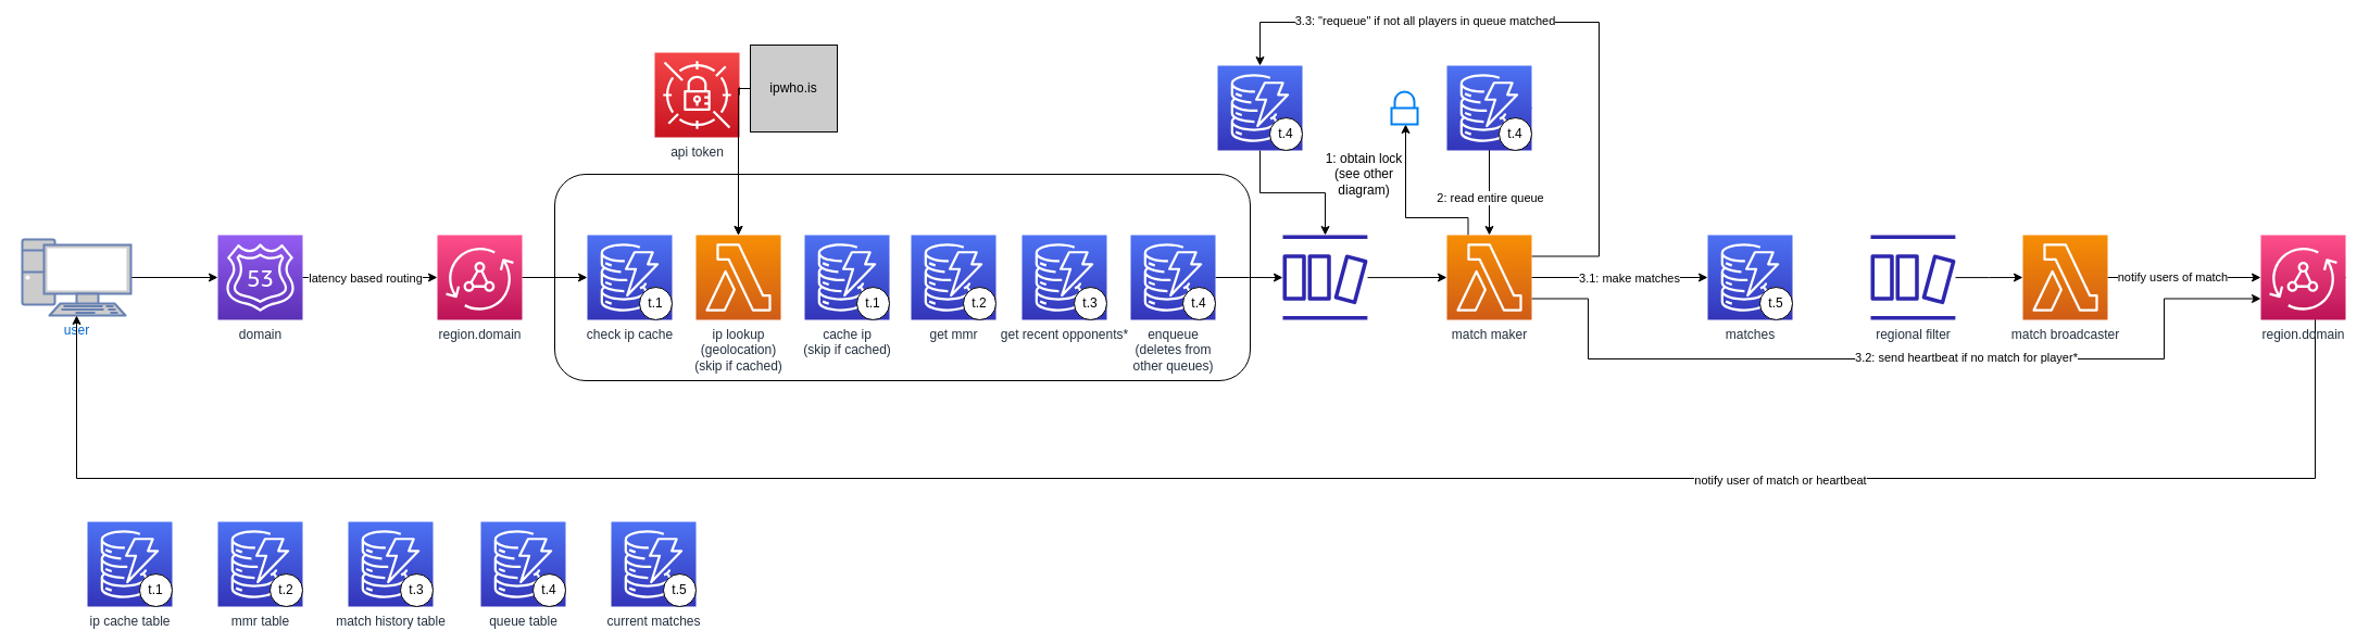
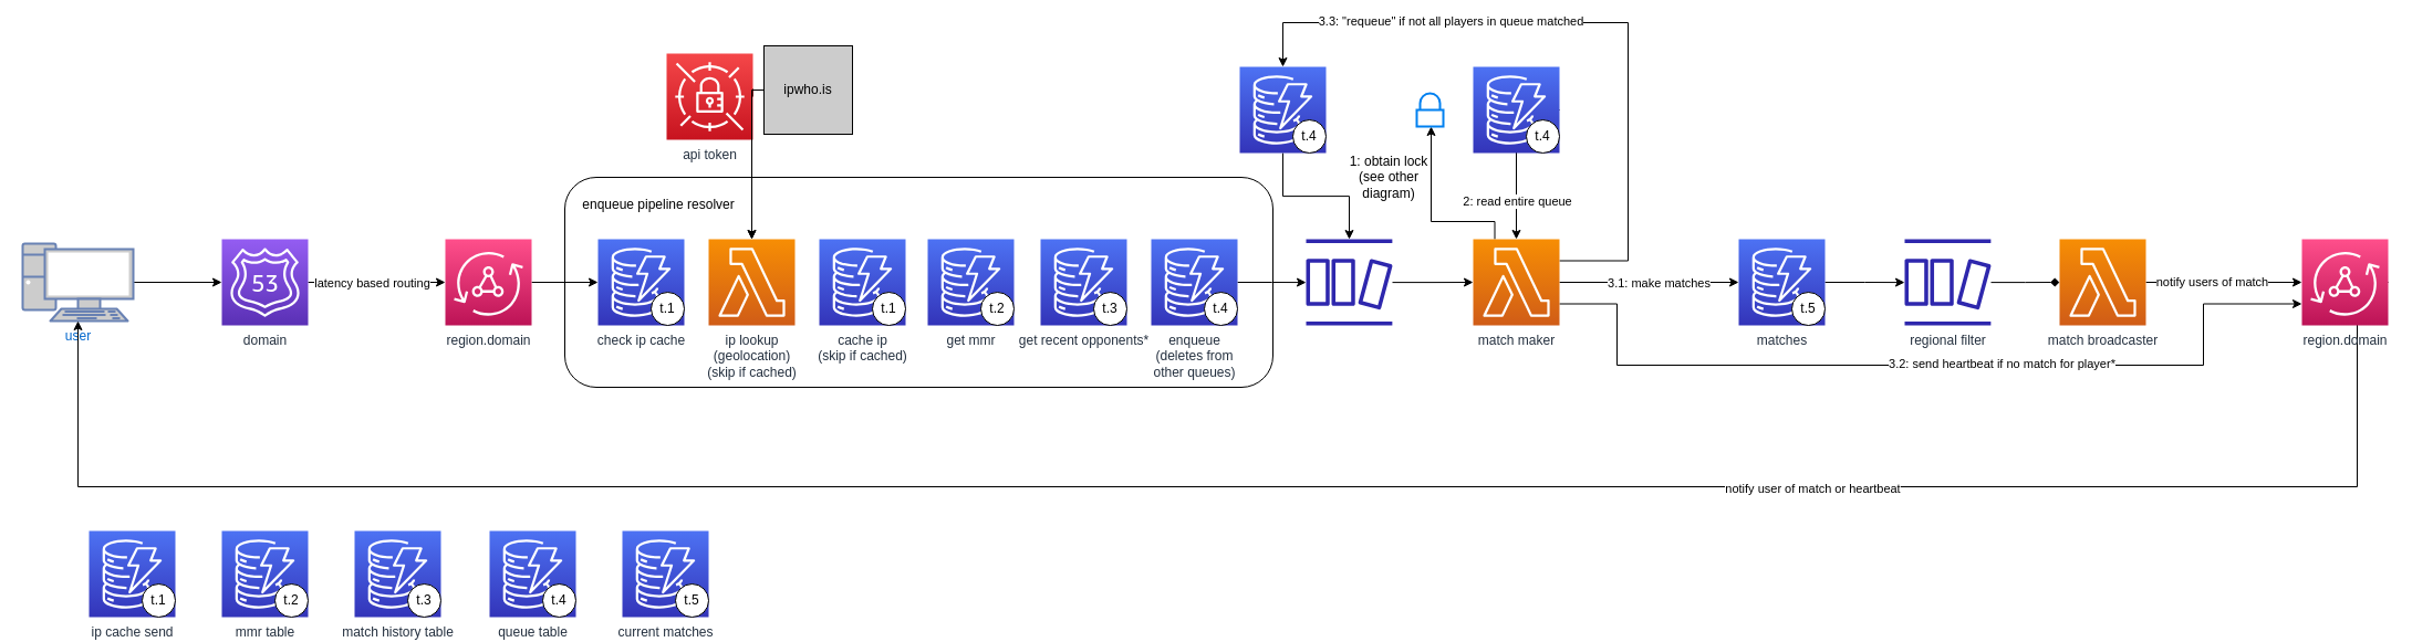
+ <mxCell id="11" value="enqueue pipeline resolver" style="text;html=1;strokeColor=none;fillColor=none;align=center;verticalAlign=middle;whiteSpace=wrap;rounded=0;" parent="1" vertex="1"><mxGeometry x="520" y="170" width="150" height="30" as="geometry" /></mxCell>
+ <mxCell id="34" style="edgeStyle=orthogonalEdgeStyle;rounded=0;orthogonalLoop=1;jettySize=auto;html=1;exitX=1;exitY=0.5;exitDx=0;exitDy=0;exitPerimeter=0;startArrow=none;startFill=0;endArrow=classic;endFill=1;" parent="1" source="35" target="37" edge="1"><mxGeometry relative="1" as="geometry" /></mxCell>
- <mxCell id="36" value="" style="edgeStyle=orthogonalEdgeStyle;rounded=0;orthogonalLoop=1;jettySize=auto;html=1;startArrow=none;startFill=0;endArrow=classic;endFill=1;" parent="1" source="37" target="40" edge="1"><mxGeometry relative="1" as="geometry" /></mxCell>
+ <mxCell id="36" value="" style="edgeStyle=orthogonalEdgeStyle;rounded=0;orthogonalLoop=1;jettySize=auto;html=1;startArrow=none;startFill=0;endArrow=diamond;endFill=1;" parent="1" source="37" target="40" edge="1"><mxGeometry relative="1" as="geometry" /></mxCell>
- <mxCell id="57" value="ip cache table" style="sketch=0;points=[[0,0,0],[0.25,0,0],[0.5,0,0],[0.75,0,0],[1,0,0],[0,1,0],[0.25,1,0],[0.5,1,0],[0.75,1,0],[1,1,0],[0,0.25,0],[0,0.5,0],[0,0.75,0],[1,0.25,0],[1,0.5,0],[1,0.75,0]];outlineConnect=0;fontColor=#232F3E;gradientColor=#4D72F3;gradientDirection=north;fillColor=#3334B9;strokeColor=#ffffff;dashed=0;verticalLabelPosition=bottom;verticalAlign=top;align=center;html=1;fontSize=12;fontStyle=0;aspect=fixed;shape=mxgraph.aws4.resourceIcon;resIcon=mxgraph.aws4.dynamodb;" vertex="1" parent="1"><mxGeometry x="80" y="480" width="78" height="78" as="geometry" /></mxCell>
+ <mxCell id="57" value="ip cache send" style="sketch=0;points=[[0,0,0],[0.25,0,0],[0.5,0,0],[0.75,0,0],[1,0,0],[0,1,0],[0.25,1,0],[0.5,1,0],[0.75,1,0],[1,1,0],[0,0.25,0],[0,0.5,0],[0,0.75,0],[1,0.25,0],[1,0.5,0],[1,0.75,0]];outlineConnect=0;fontColor=#232F3E;gradientColor=#4D72F3;gradientDirection=north;fillColor=#3334B9;strokeColor=#ffffff;dashed=0;verticalLabelPosition=bottom;verticalAlign=top;align=center;html=1;fontSize=12;fontStyle=0;aspect=fixed;shape=mxgraph.aws4.resourceIcon;resIcon=mxgraph.aws4.dynamodb;" vertex="1" parent="1"><mxGeometry x="80" y="480" width="78" height="78" as="geometry" /></mxCell>
